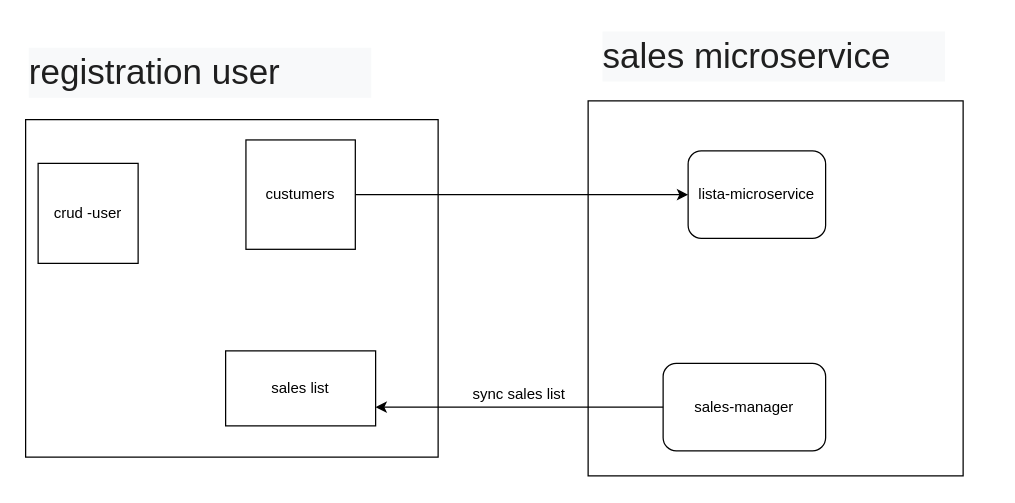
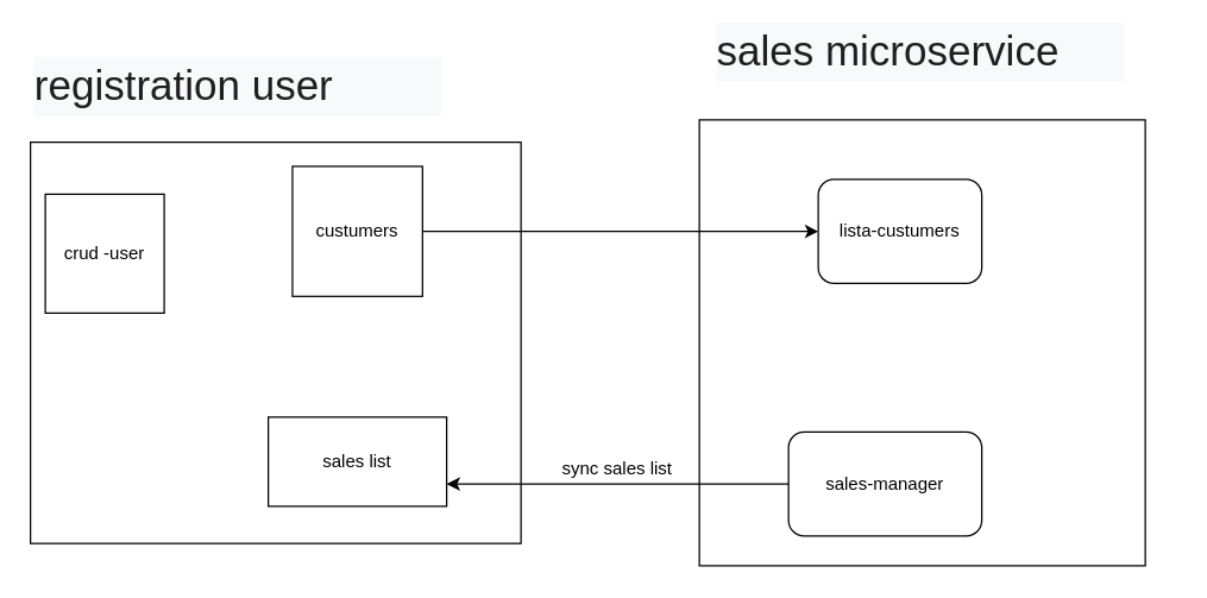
- <mxCell id="5" value="&lt;pre class=&quot;tw-data-text tw-text-large tw-ta&quot; data-placeholder=&quot;Tradução&quot; id=&quot;tw-target-text&quot; aria-label=&quot;Texto traduzido&quot; data-ved=&quot;2ahUKEwjelrbJueKFAxUDEbkGHW9EBxUQ3ewLegQIBRAU&quot; dir=&quot;ltr&quot; style=&quot;unicode-bidi: isolate; font-size: 28px; line-height: 36px; background-color: rgb(248, 249, 250); border: none; padding: 2px 0.14em 2px 0px; position: relative; margin: -2px 0px; resize: none; font-family: inherit; overflow: hidden; text-align: left; width: 270px; white-space: pre-wrap; overflow-wrap: break-word; color: rgb(31, 31, 31); font-style: normal; font-variant-ligatures: normal; font-variant-caps: normal; font-weight: 400; letter-spacing: normal; orphans: 2; text-indent: 0px; text-transform: none; widows: 2; word-spacing: 0px; -webkit-text-stroke-width: 0px; text-decoration-thickness: initial; text-decoration-style: initial; text-decoration-color: initial;&quot;&gt;&lt;span class=&quot;Y2IQFc&quot; lang=&quot;en&quot;&gt;sales microservice&lt;/span&gt;&lt;/pre&gt;" style="text;whiteSpace=wrap;html=1;" vertex="1" parent="1"><mxGeometry x="480" y="20" width="310" height="60" as="geometry" /></mxCell>
+ <mxCell id="5" value="&lt;pre class=&quot;tw-data-text tw-text-large tw-ta&quot; data-placeholder=&quot;Tradução&quot; id=&quot;tw-target-text&quot; aria-label=&quot;Texto traduzido&quot; data-ved=&quot;2ahUKEwjelrbJueKFAxUDEbkGHW9EBxUQ3ewLegQIBRAU&quot; dir=&quot;ltr&quot; style=&quot;unicode-bidi: isolate; font-size: 28px; line-height: 36px; background-color: rgb(248, 249, 250); border: none; padding: 2px 0.14em 2px 0px; position: relative; margin: -2px 0px; resize: none; font-family: inherit; overflow: hidden; text-align: left; width: 270px; white-space: pre-wrap; overflow-wrap: break-word; color: rgb(31, 31, 31); font-style: normal; font-variant-ligatures: normal; font-variant-caps: normal; font-weight: 400; letter-spacing: normal; orphans: 2; text-indent: 0px; text-transform: none; widows: 2; word-spacing: 0px; -webkit-text-stroke-width: 0px; text-decoration-thickness: initial; text-decoration-style: initial; text-decoration-color: initial;&quot;&gt;&lt;span class=&quot;Y2IQFc&quot; lang=&quot;en&quot;&gt;sales microservice&lt;/span&gt;&lt;/pre&gt;" style="text;whiteSpace=wrap;html=1;" vertex="1" parent="1"><mxGeometry x="480" y="10" width="310" height="60" as="geometry" /></mxCell>
- <mxCell id="9" value="lista-microservice" style="rounded=1;whiteSpace=wrap;html=1;" vertex="1" parent="1"><mxGeometry x="550" y="120" width="110" height="70" as="geometry" /></mxCell>
+ <mxCell id="9" value="lista-custumers" style="rounded=1;whiteSpace=wrap;html=1;" vertex="1" parent="1"><mxGeometry x="550" y="120" width="110" height="70" as="geometry" /></mxCell>
